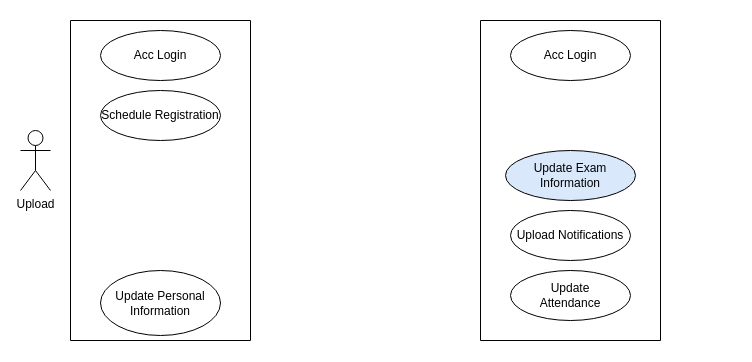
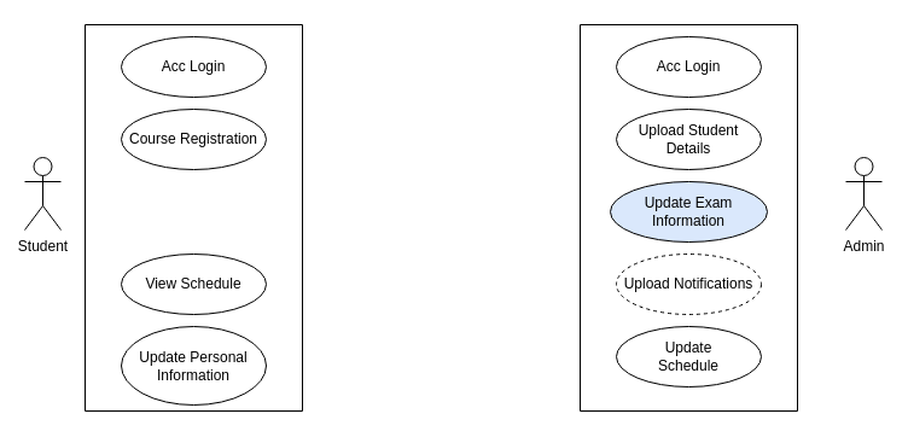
- <mxCell id="5" value="Schedule Registration" style="ellipse;whiteSpace=wrap;html=1;" parent="3" vertex="1"><mxGeometry x="30" y="70" width="120" height="50" as="geometry" /></mxCell>
+ <mxCell id="5" value="Course Registration" style="ellipse;whiteSpace=wrap;html=1;" parent="3" vertex="1"><mxGeometry x="30" y="70" width="120" height="50" as="geometry" /></mxCell>
+ <mxCell id="12" value="&lt;div&gt;Upload Student&lt;/div&gt;&lt;div&gt;Details&lt;/div&gt;" style="ellipse;whiteSpace=wrap;html=1;" parent="10" vertex="1"><mxGeometry x="30" y="70" width="120" height="50" as="geometry" /></mxCell>
+ <mxCell id="9" value="Admin" style="shape=umlActor;verticalLabelPosition=bottom;verticalAlign=top;html=1;outlineConnect=0;" parent="1" vertex="1"><mxGeometry x="700" y="130" width="30" height="60" as="geometry" /></mxCell>
- <mxCell id="2" value="&lt;div&gt;Upload&lt;/div&gt;" style="shape=umlActor;verticalLabelPosition=bottom;verticalAlign=top;html=1;outlineConnect=0;" parent="1" vertex="1"><mxGeometry x="20" y="130" width="30" height="60" as="geometry" /></mxCell>
+ <mxCell id="2" value="&lt;div&gt;Student&lt;/div&gt;" style="shape=umlActor;verticalLabelPosition=bottom;verticalAlign=top;html=1;outlineConnect=0;" parent="1" vertex="1"><mxGeometry x="20" y="130" width="30" height="60" as="geometry" /></mxCell>
+ <mxCell id="6" value="View Schedule" style="ellipse;whiteSpace=wrap;html=1;" parent="3" vertex="1"><mxGeometry x="30" y="190" width="120" height="50" as="geometry" /></mxCell>
- <mxCell id="14" value="Upload Notifications" style="ellipse;whiteSpace=wrap;html=1;" parent="10" vertex="1"><mxGeometry x="30" y="190" width="120" height="50" as="geometry" /></mxCell>
+ <mxCell id="14" value="Upload Notifications" style="ellipse;whiteSpace=wrap;html=1;dashed=1;" parent="10" vertex="1"><mxGeometry x="30" y="190" width="120" height="50" as="geometry" /></mxCell>
- <mxCell id="15" value="&lt;div&gt;Update&lt;/div&gt;&lt;div&gt;Attendance&lt;/div&gt;" style="ellipse;whiteSpace=wrap;html=1;" parent="10" vertex="1"><mxGeometry x="30" y="250" width="120" height="50" as="geometry" /></mxCell>
+ <mxCell id="15" value="&lt;div&gt;Update&lt;/div&gt;&lt;div&gt;Schedule&lt;/div&gt;" style="ellipse;whiteSpace=wrap;html=1;" parent="10" vertex="1"><mxGeometry x="30" y="250" width="120" height="50" as="geometry" /></mxCell>
